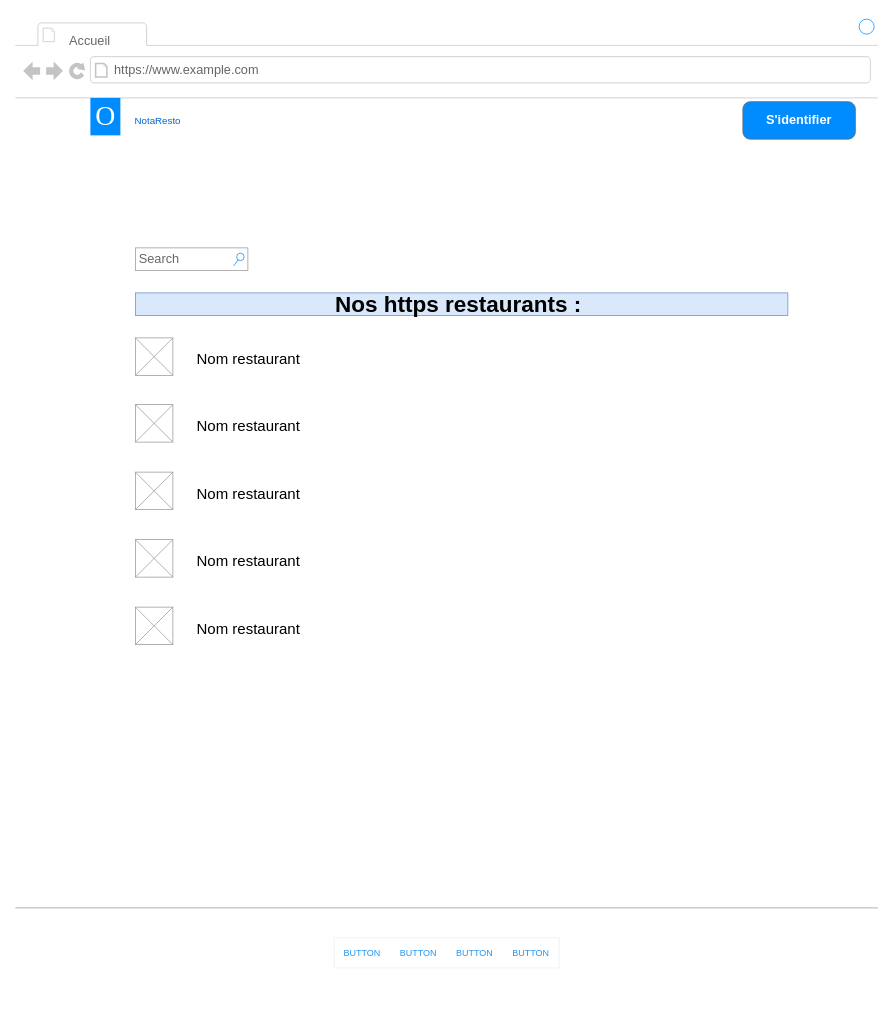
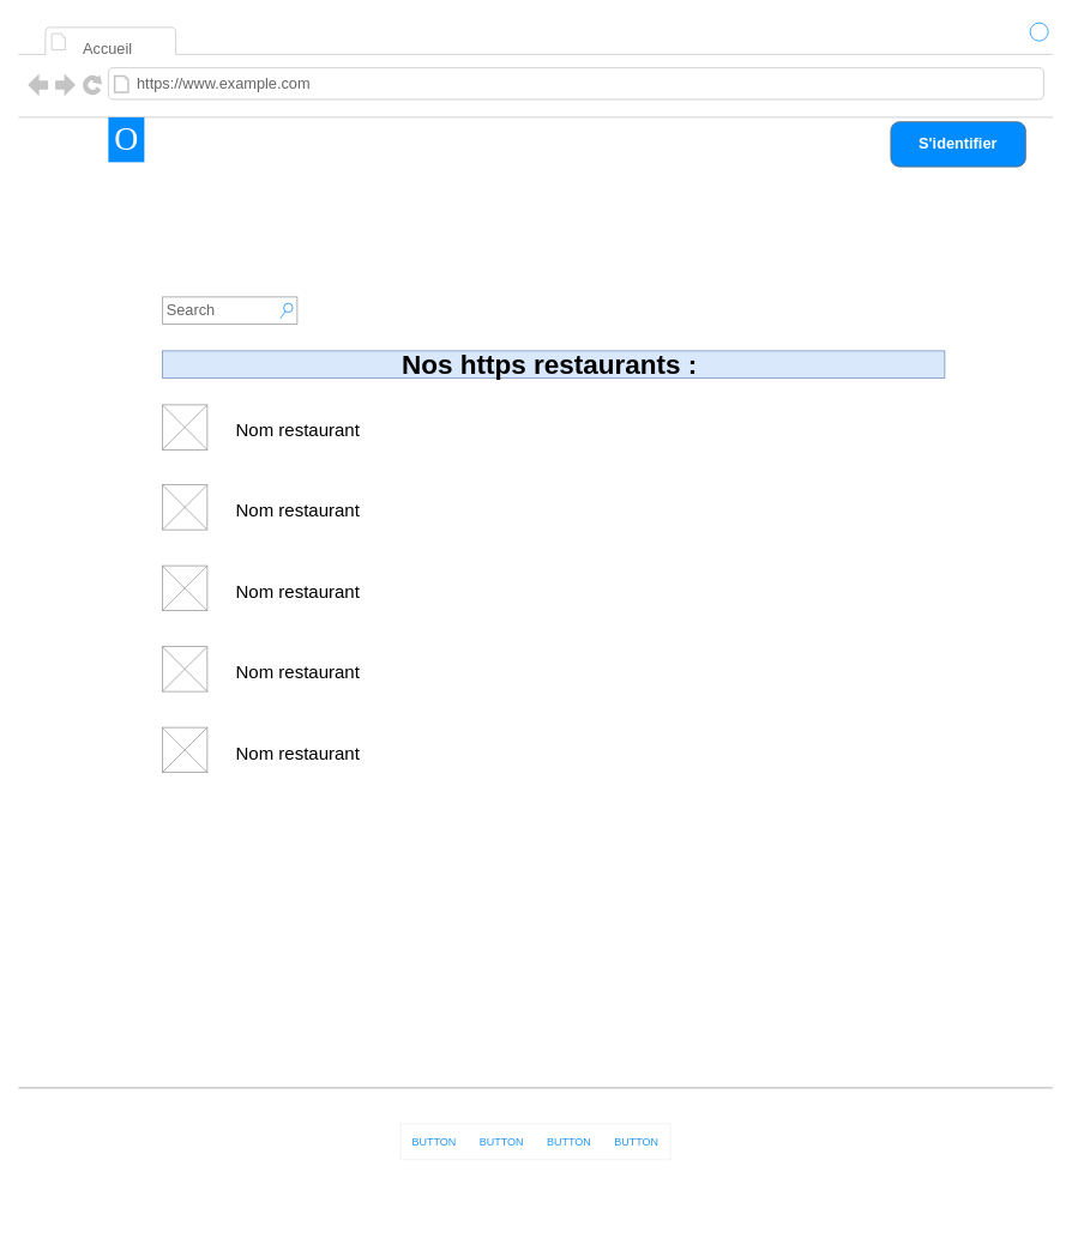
- <mxCell id="5" value="NotaResto" style="text;html=1;strokeColor=none;fillColor=none;align=center;verticalAlign=middle;whiteSpace=wrap;rounded=0;fontSize=13;fontColor=#0066CC;" parent="2" vertex="1"><mxGeometry x="140" y="130" width="100" height="20" as="geometry" /></mxCell>
